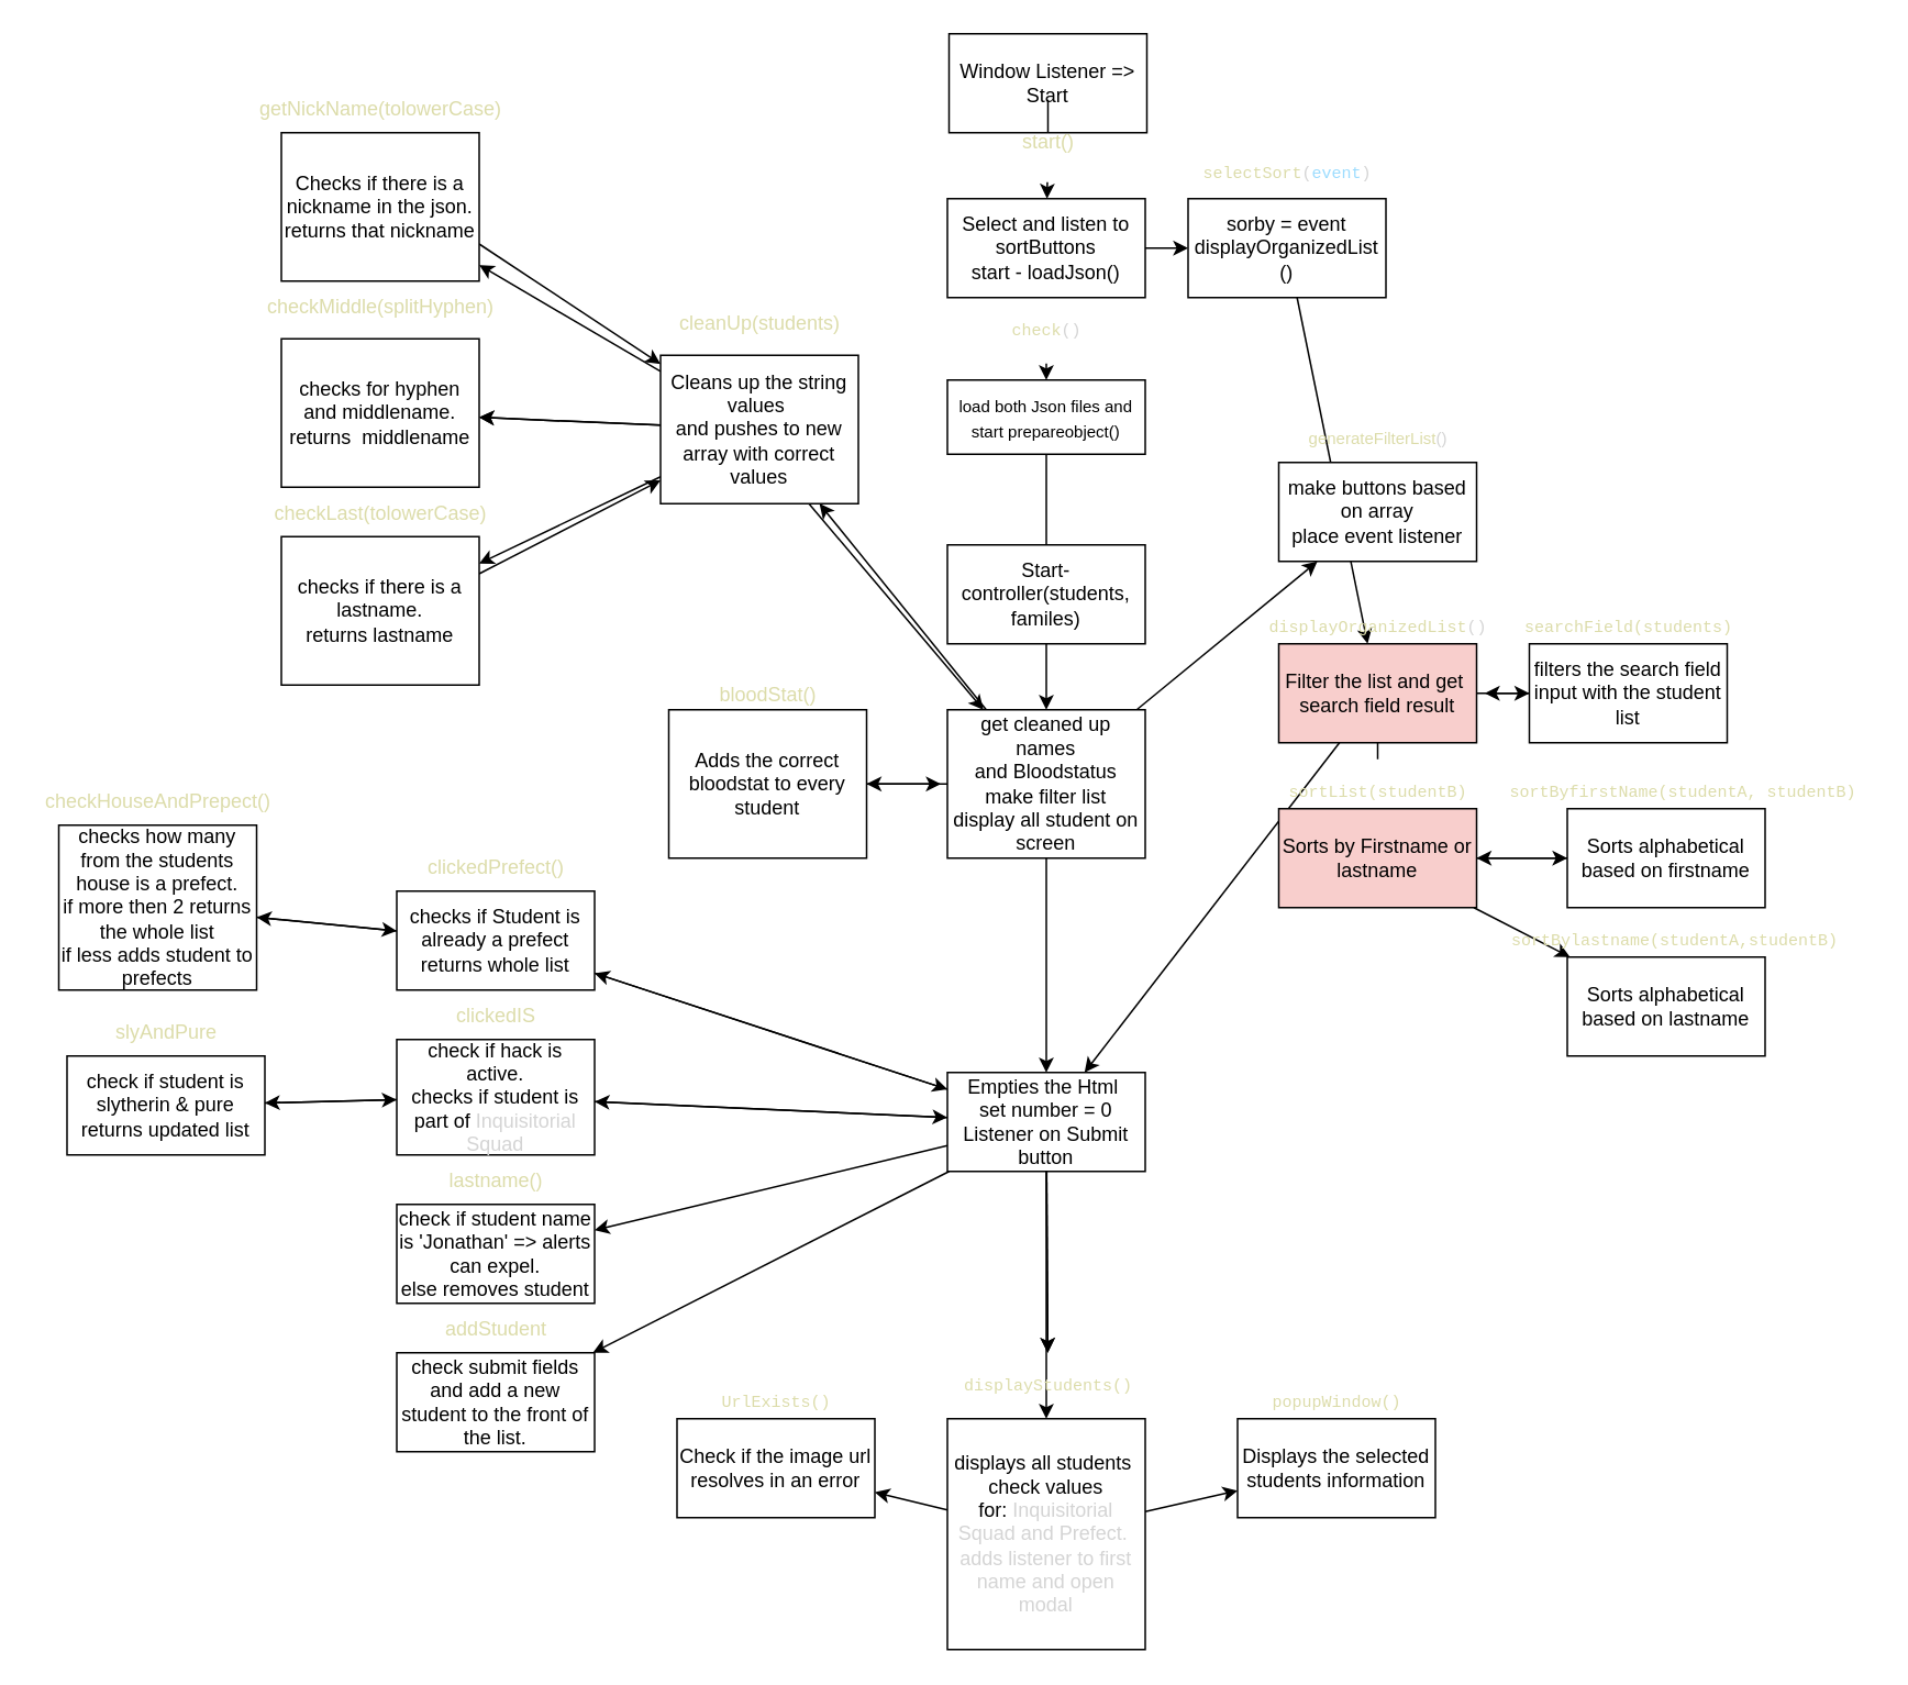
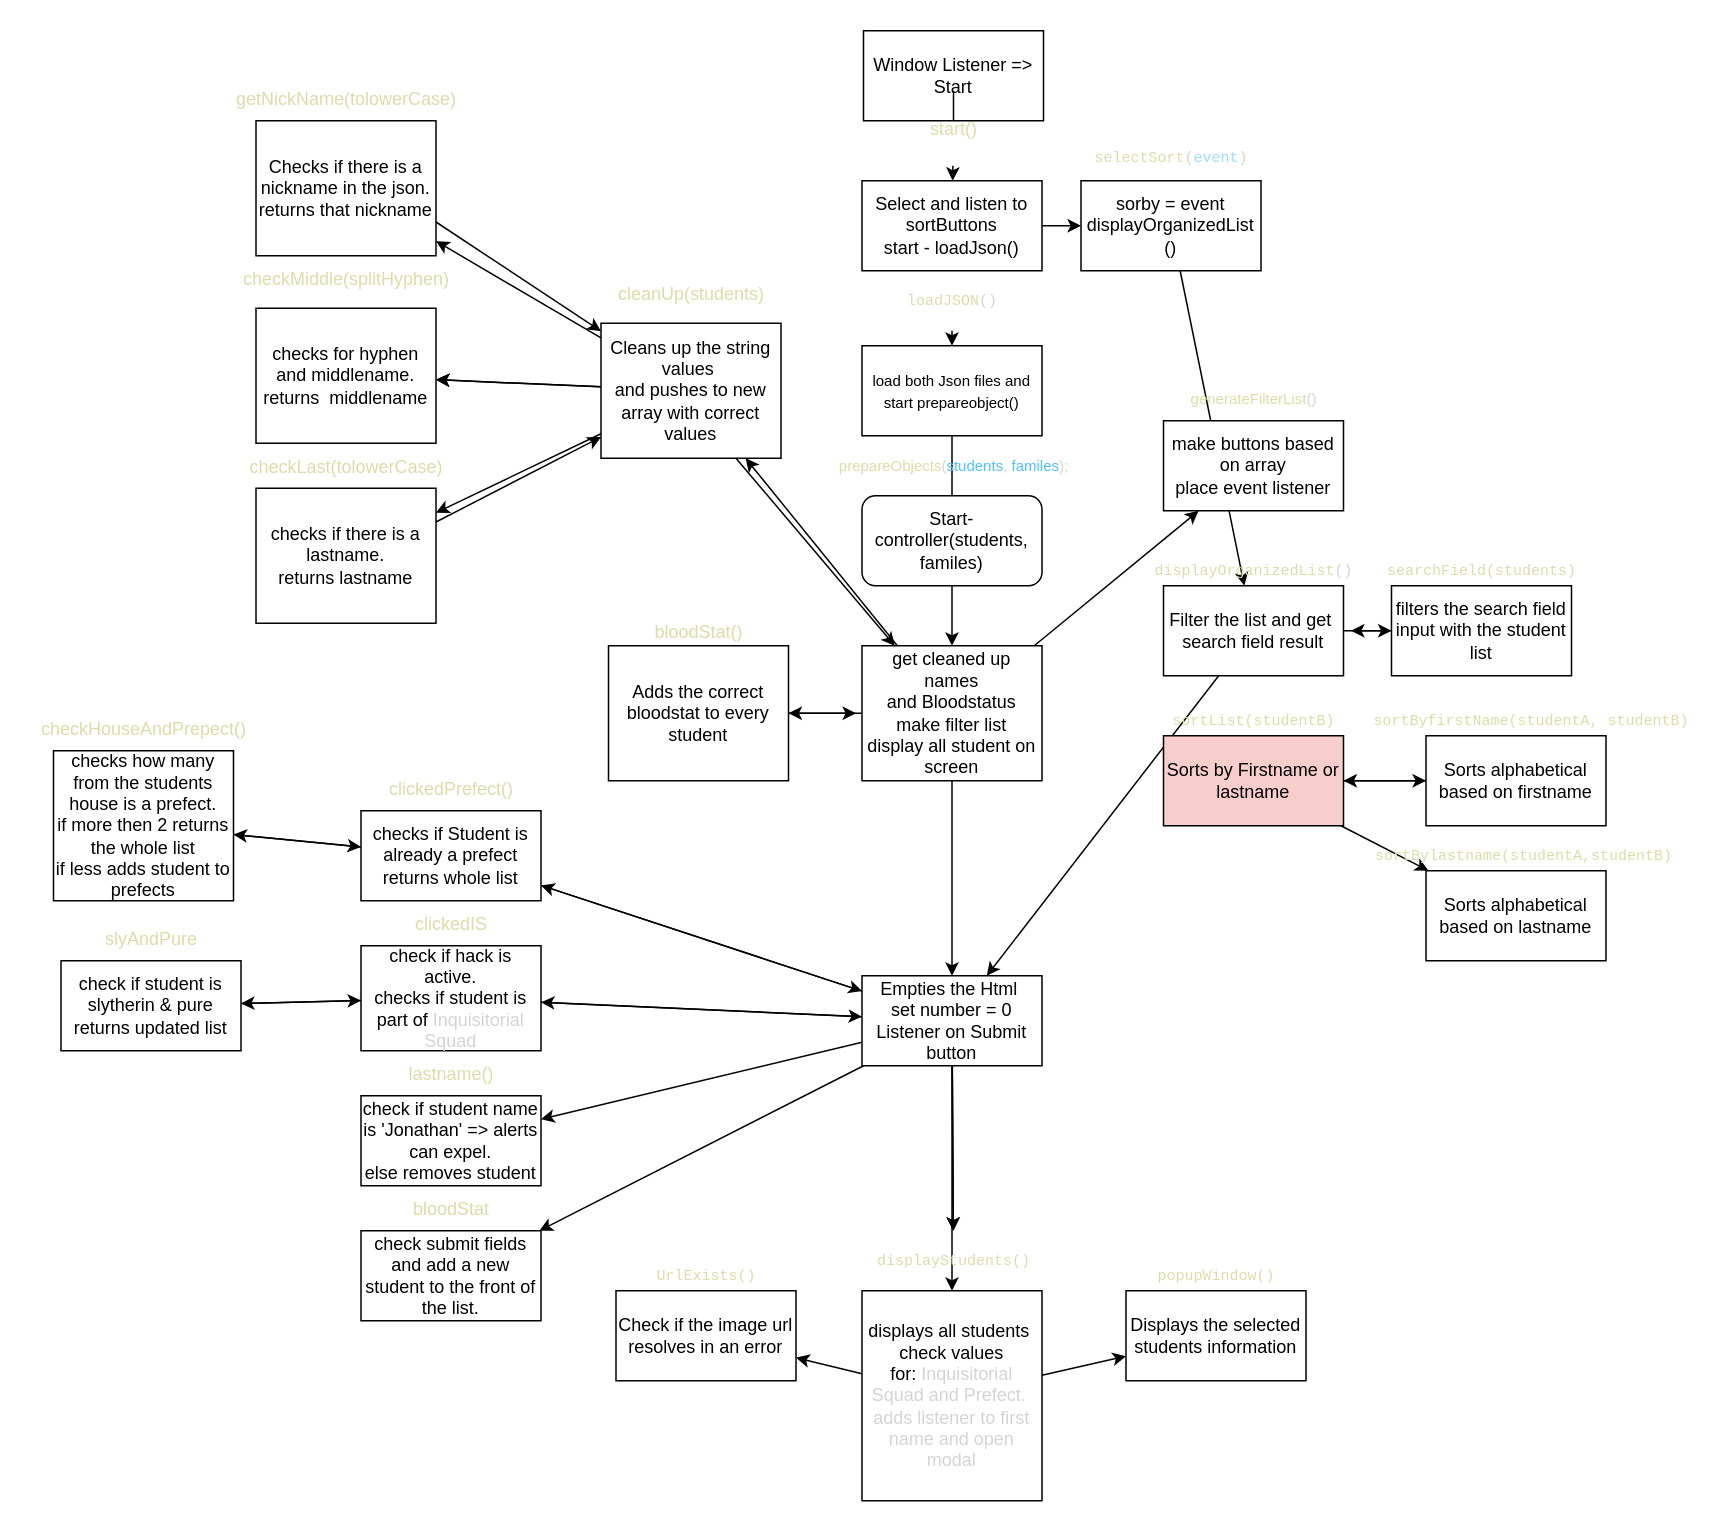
- <mxCell id="27" value="&lt;div style=&quot;font-family: &amp;#34;menlo&amp;#34; , &amp;#34;monaco&amp;#34; , &amp;#34;courier new&amp;#34; , monospace ; line-height: 18px&quot;&gt;&lt;p style=&quot;color: rgb(212 , 212 , 212) ; font-family: &amp;#34;menlo&amp;#34; , &amp;#34;monaco&amp;#34; , &amp;#34;courier new&amp;#34; , monospace ; line-height: 18px&quot;&gt;&lt;font style=&quot;font-size: 10px&quot;&gt;&lt;span style=&quot;color: rgb(220 , 220 , 170)&quot;&gt;check&lt;/span&gt;()&lt;/font&gt;&lt;/p&gt;&lt;/div&gt;" style="text;html=1;resizable=0;autosize=1;align=center;verticalAlign=middle;points=[];fillColor=none;strokeColor=none;rounded=0;fontSize=10;" vertex="1" parent="1"><mxGeometry x="594" y="180" width="80" height="40" as="geometry" /></mxCell>
+ <mxCell id="27" value="&lt;div style=&quot;font-family: &amp;#34;menlo&amp;#34; , &amp;#34;monaco&amp;#34; , &amp;#34;courier new&amp;#34; , monospace ; line-height: 18px&quot;&gt;&lt;p style=&quot;color: rgb(212 , 212 , 212) ; font-family: &amp;#34;menlo&amp;#34; , &amp;#34;monaco&amp;#34; , &amp;#34;courier new&amp;#34; , monospace ; line-height: 18px&quot;&gt;&lt;font style=&quot;font-size: 10px&quot;&gt;&lt;span style=&quot;color: rgb(220 , 220 , 170)&quot;&gt;loadJSON&lt;/span&gt;()&lt;/font&gt;&lt;/p&gt;&lt;/div&gt;" style="text;html=1;resizable=0;autosize=1;align=center;verticalAlign=middle;points=[];fillColor=none;strokeColor=none;rounded=0;fontSize=10;" vertex="1" parent="1"><mxGeometry x="594" y="180" width="80" height="40" as="geometry" /></mxCell>
- <mxCell id="10" value="&lt;span style=&quot;font-size: 10px&quot;&gt;load both Json files and start prepareobject()&lt;/span&gt;" style="whiteSpace=wrap;html=1;" vertex="1" parent="1"><mxGeometry x="574" y="230" width="120" height="45" as="geometry" /></mxCell>
+ <mxCell id="10" value="&lt;span style=&quot;font-size: 10px&quot;&gt;load both Json files and start prepareobject()&lt;/span&gt;" style="whiteSpace=wrap;html=1;" vertex="1" parent="1"><mxGeometry x="574" y="230" width="120" height="60" as="geometry" /></mxCell>
+ <mxCell id="29" value="&lt;div style=&quot;line-height: 18px&quot;&gt;&lt;p style=&quot;color: rgb(212 , 212 , 212) ; line-height: 18px&quot;&gt;&lt;font style=&quot;font-size: 10px&quot;&gt;&lt;span style=&quot;color: rgb(220 , 220 , 170)&quot;&gt;prepareObjects&lt;/span&gt;(&lt;span style=&quot;color: rgb(79 , 193 , 255)&quot;&gt;students&lt;/span&gt;, &lt;span style=&quot;color: rgb(79 , 193 , 255)&quot;&gt;familes&lt;/span&gt;);&lt;/font&gt;&lt;/p&gt;&lt;/div&gt;" style="text;html=1;resizable=0;autosize=1;align=center;verticalAlign=middle;points=[];fillColor=none;strokeColor=none;rounded=0;fontSize=10;" vertex="1" parent="1"><mxGeometry x="550" y="290" width="170" height="40" as="geometry" /></mxCell>
- <mxCell id="16" value="Start-controller(students, familes)" style="whiteSpace=wrap;html=1;" vertex="1" parent="1"><mxGeometry x="574" y="330" width="120" height="60" as="geometry" /></mxCell>
+ <mxCell id="16" value="Start-controller(students, familes)" style="whiteSpace=wrap;html=1;rounded=1;" vertex="1" parent="1"><mxGeometry x="574" y="330" width="120" height="60" as="geometry" /></mxCell>
- <mxCell id="14" value="Filter the list and get&amp;nbsp;&lt;br&gt;search field result" style="whiteSpace=wrap;html=1;fillColor=#f8cecc;" vertex="1" parent="1"><mxGeometry x="775" y="390" width="120" height="60" as="geometry" /></mxCell>
+ <mxCell id="14" value="Filter the list and get&amp;nbsp;&lt;br&gt;search field result" style="whiteSpace=wrap;html=1;" vertex="1" parent="1"><mxGeometry x="775" y="390" width="120" height="60" as="geometry" /></mxCell>
- <mxCell id="63" value="" style="edgeStyle=none;html=1;fontFamily=Helvetica;fontSize=10;endArrow=none;" edge="1" parent="1" source="14" target="62"><mxGeometry relative="1" as="geometry"><mxPoint x="835" y="450" as="sourcePoint" /><mxPoint x="835" y="490" as="targetPoint" /></mxGeometry></mxCell>
- <mxCell id="85" value="&lt;p style=&quot;font-size: 12px ; line-height: 18px&quot;&gt;&lt;font color=&quot;#dcdcaa&quot;&gt;addStudent&lt;/font&gt;&lt;/p&gt;" style="text;html=1;resizable=0;autosize=1;align=center;verticalAlign=middle;points=[];fillColor=none;strokeColor=none;rounded=0;fontSize=10;" vertex="1" parent="1"><mxGeometry x="260" y="780" width="80" height="50" as="geometry" /></mxCell>
+ <mxCell id="85" value="&lt;p style=&quot;font-size: 12px ; line-height: 18px&quot;&gt;&lt;font color=&quot;#dcdcaa&quot;&gt;bloodStat&lt;/font&gt;&lt;/p&gt;" style="text;html=1;resizable=0;autosize=1;align=center;verticalAlign=middle;points=[];fillColor=none;strokeColor=none;rounded=0;fontSize=10;" vertex="1" parent="1"><mxGeometry x="260" y="780" width="80" height="50" as="geometry" /></mxCell>
